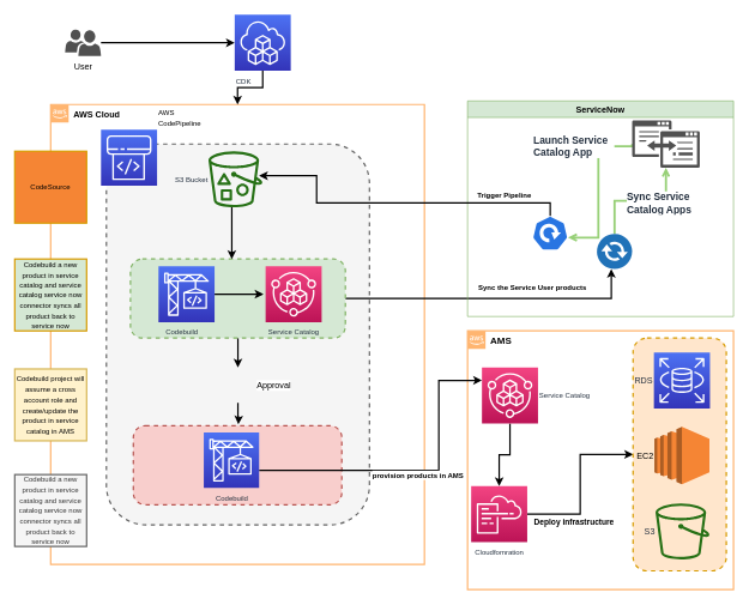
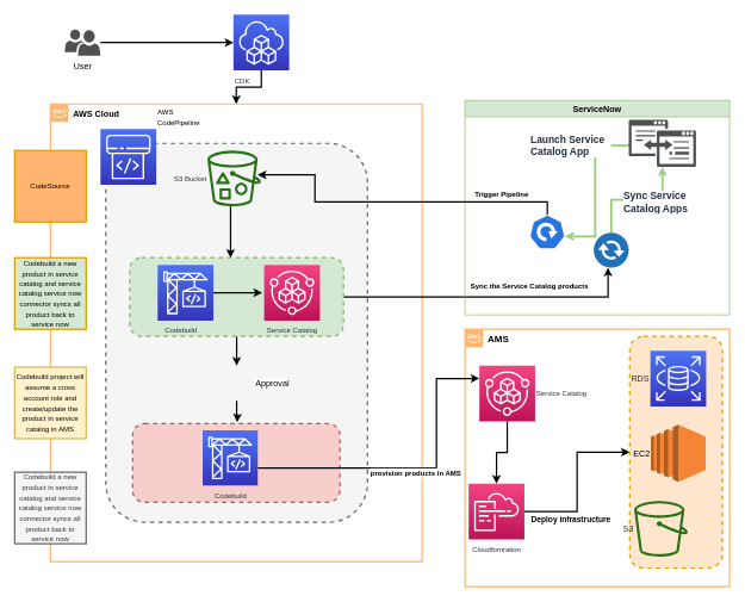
- <mxCell id="43" value="&lt;font style=&quot;font-size: 10px&quot;&gt;CodeSource&lt;/font&gt;" style="whiteSpace=wrap;html=1;aspect=fixed;shadow=0;strokeColor=#d79b00;strokeWidth=2;fontSize=12;fillColor=#f58534;" parent="1" vertex="1"><mxGeometry x="20" y="210" width="100" height="100" as="geometry" /></mxCell>
+ <mxCell id="43" value="&lt;font style=&quot;font-size: 10px&quot;&gt;CodeSource&lt;/font&gt;" style="whiteSpace=wrap;html=1;aspect=fixed;shadow=0;strokeColor=#d79b00;strokeWidth=2;fontSize=12;fillColor=#FFB570;" parent="1" vertex="1"><mxGeometry x="20" y="210" width="100" height="100" as="geometry" /></mxCell>
- <mxCell id="29" value="&lt;b&gt;&lt;font style=&quot;font-size: 10px&quot;&gt;Sync the Service User products&lt;/font&gt;&lt;/b&gt;" style="text;html=1;align=center;verticalAlign=middle;resizable=0;points=[];autosize=1;fontColor=#000000;" parent="21" vertex="1"><mxGeometry y="250" width="180" height="20" as="geometry" /></mxCell>
+ <mxCell id="29" value="&lt;b&gt;&lt;font style=&quot;font-size: 10px&quot;&gt;Sync the Service Catalog products&lt;/font&gt;&lt;/b&gt;" style="text;html=1;align=center;verticalAlign=middle;resizable=0;points=[];autosize=1;fontColor=#000000;" parent="21" vertex="1"><mxGeometry y="250" width="180" height="20" as="geometry" /></mxCell>
- <mxCell id="41" value="S3" style="outlineConnect=0;fontColor=#232F3E;gradientColor=none;fillColor=#277116;strokeColor=none;dashed=0;verticalLabelPosition=middle;verticalAlign=middle;align=right;html=1;fontSize=12;fontStyle=0;aspect=fixed;pointerEvents=1;shape=mxgraph.aws4.bucket;shadow=0;labelPosition=left;" parent="1" vertex="1"><mxGeometry x="911.5" y="700" width="75" height="78" as="geometry" /></mxCell>
+ <mxCell id="41" value="S3" style="outlineConnect=0;fontColor=#232F3E;gradientColor=none;fillColor=#277116;strokeColor=none;dashed=0;verticalLabelPosition=middle;verticalAlign=middle;align=right;html=1;fontSize=12;fontStyle=0;aspect=fixed;pointerEvents=1;shape=mxgraph.aws4.bucket;shadow=0;labelPosition=left;" parent="1" vertex="1"><mxGeometry x="886.5" y="700" width="75" height="78" as="geometry" /></mxCell>
